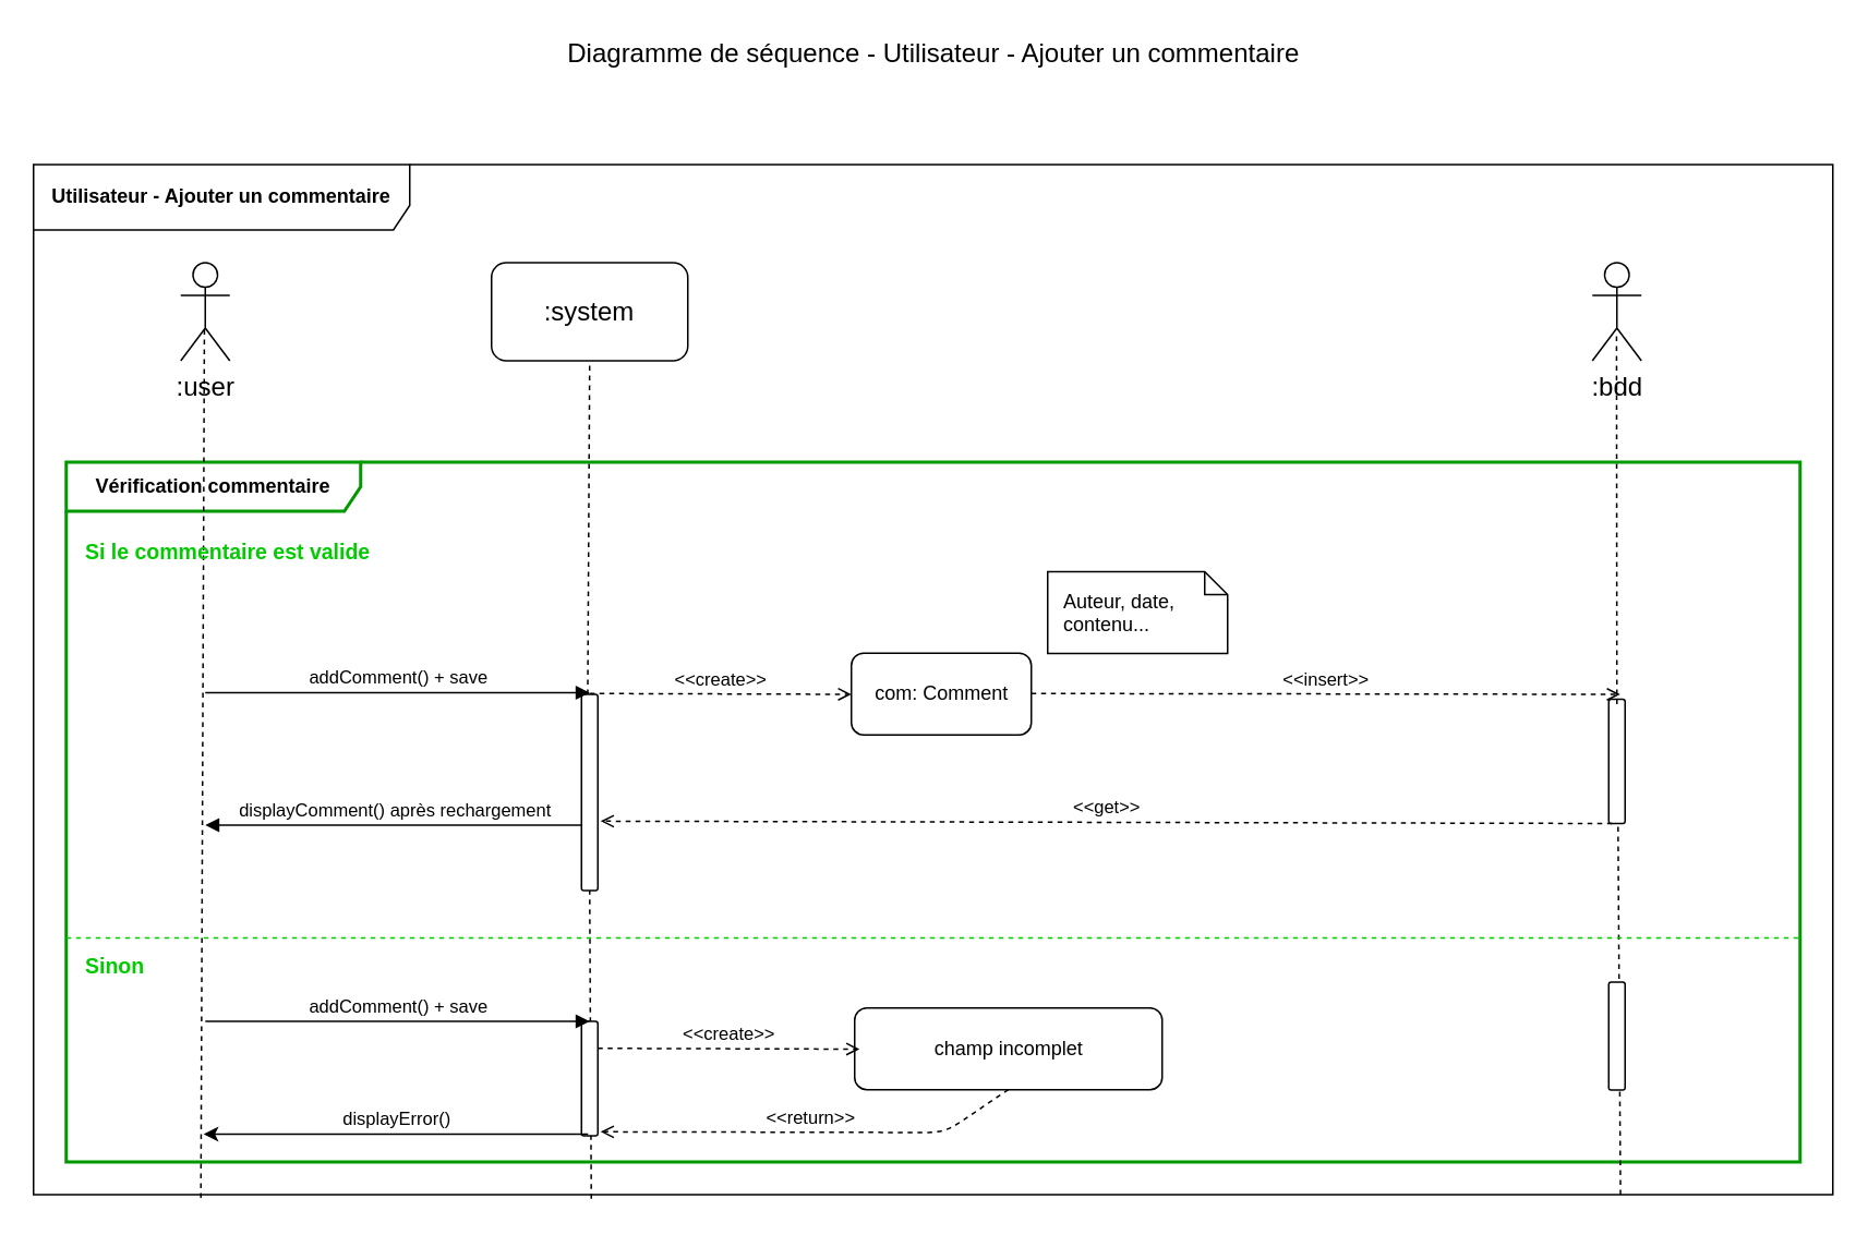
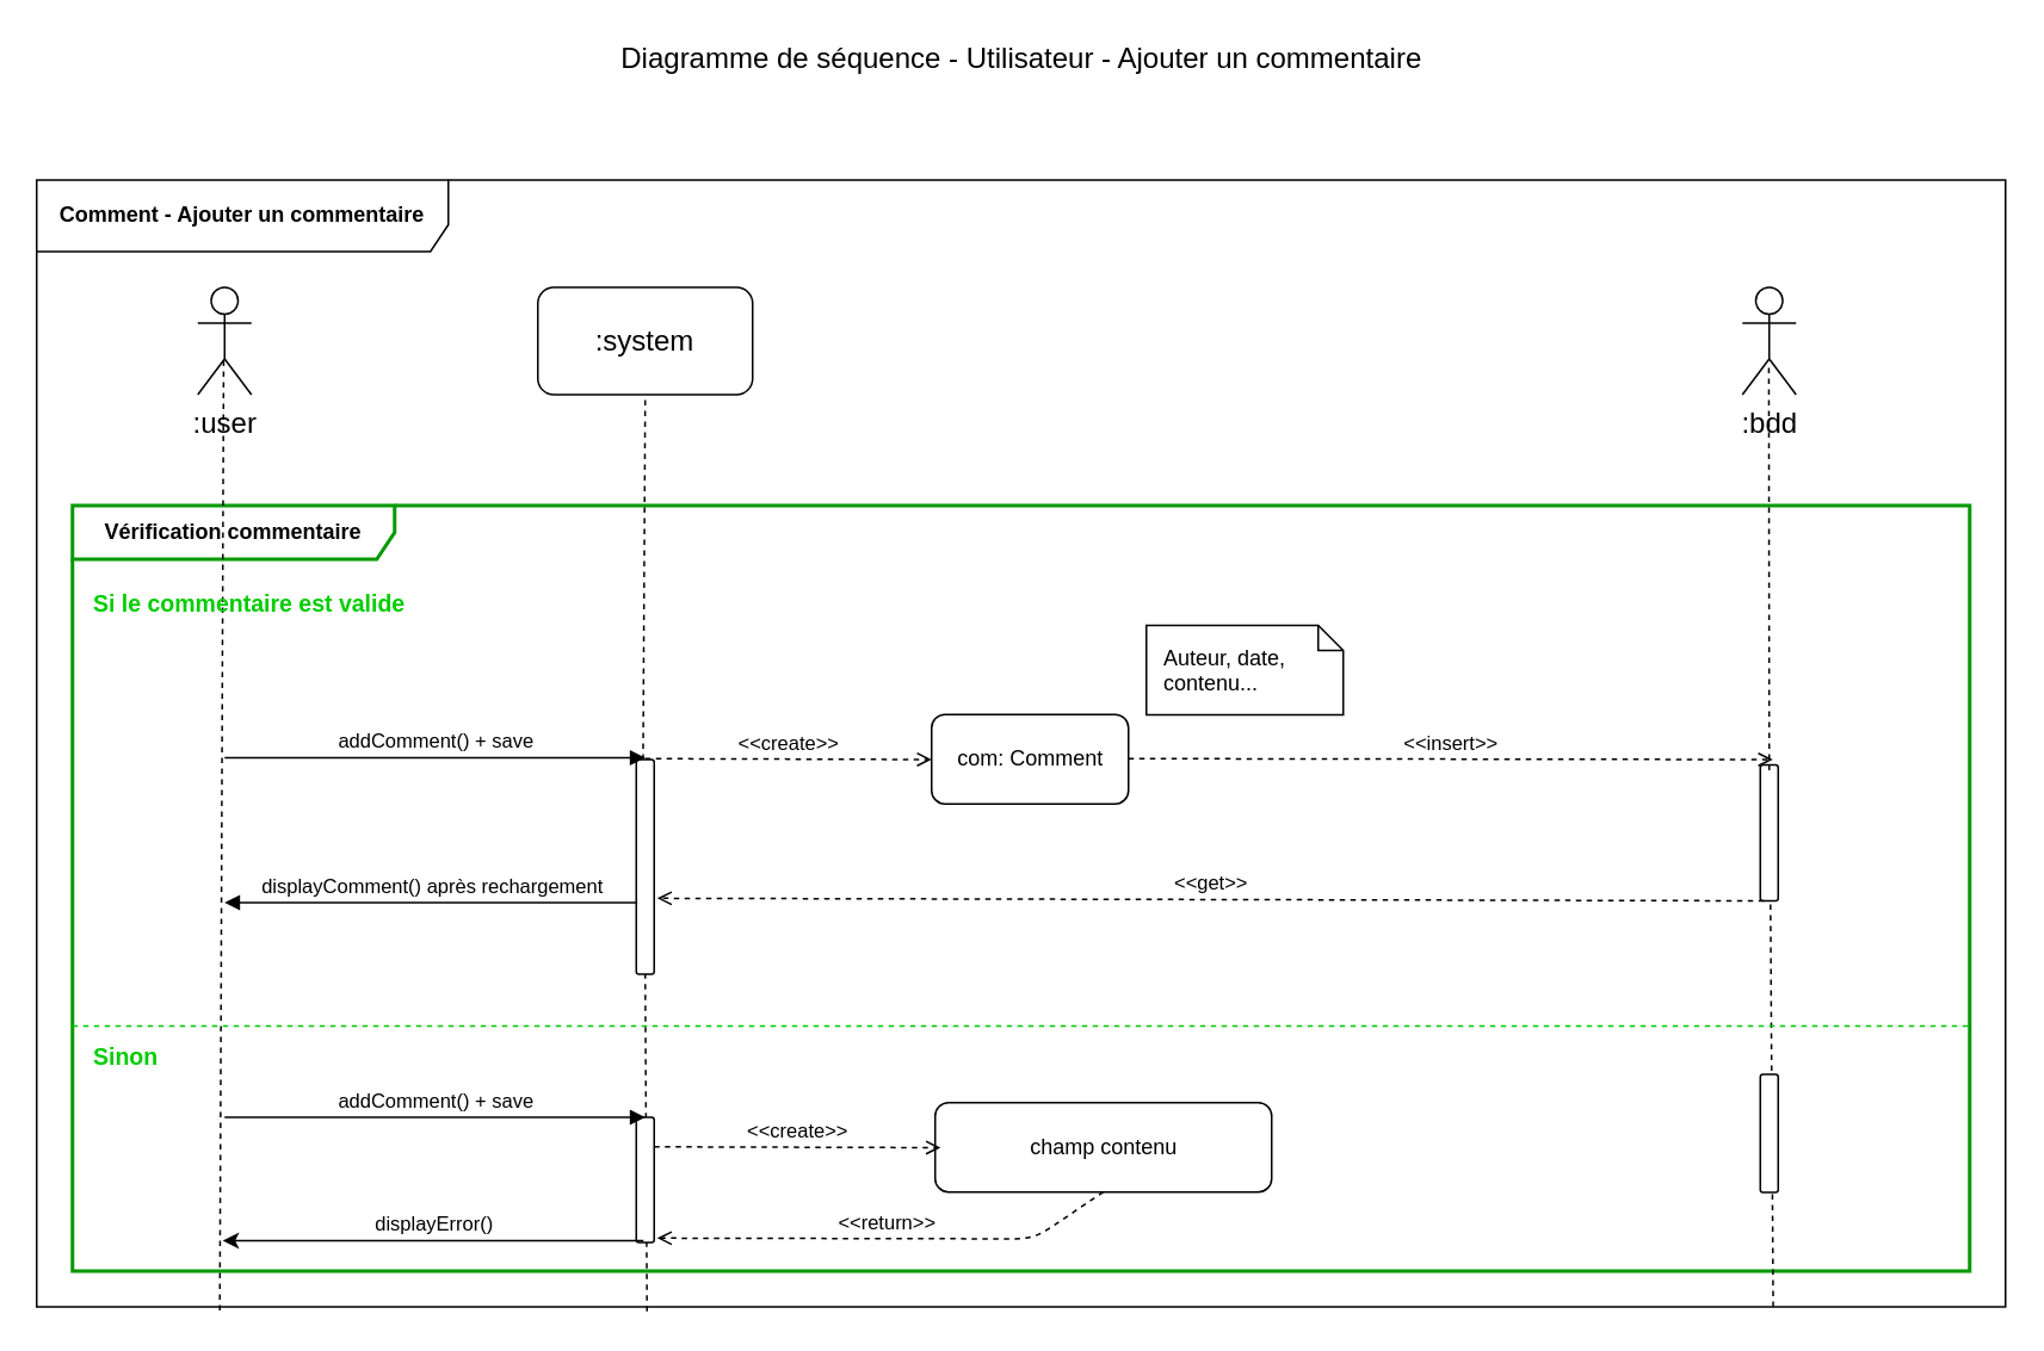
- <mxCell id="23" value="Utilisateur - Ajouter un commentaire" style="shape=umlFrame;whiteSpace=wrap;html=1;width=230;height=40;fontStyle=1;labelBackgroundColor=#ffffff;labelBorderColor=none;gradientColor=none;swimlaneFillColor=none;shadow=0;strokeColor=#000000;" parent="1" vertex="1"><mxGeometry x="20" y="100" width="1100" height="630" as="geometry" /></mxCell>
+ <mxCell id="23" value="Comment - Ajouter un commentaire" style="shape=umlFrame;whiteSpace=wrap;html=1;width=230;height=40;fontStyle=1;labelBackgroundColor=#ffffff;labelBorderColor=none;gradientColor=none;swimlaneFillColor=none;shadow=0;strokeColor=#000000;" parent="1" vertex="1"><mxGeometry x="20" y="100" width="1100" height="630" as="geometry" /></mxCell>
- <mxCell id="29" value="champ incomplet" style="html=1;gradientColor=none;rounded=1;" parent="1" vertex="1"><mxGeometry x="522" y="615.79" width="188" height="50" as="geometry" /></mxCell>
+ <mxCell id="29" value="champ contenu" style="html=1;gradientColor=none;rounded=1;" parent="1" vertex="1"><mxGeometry x="522" y="615.79" width="188" height="50" as="geometry" /></mxCell>
